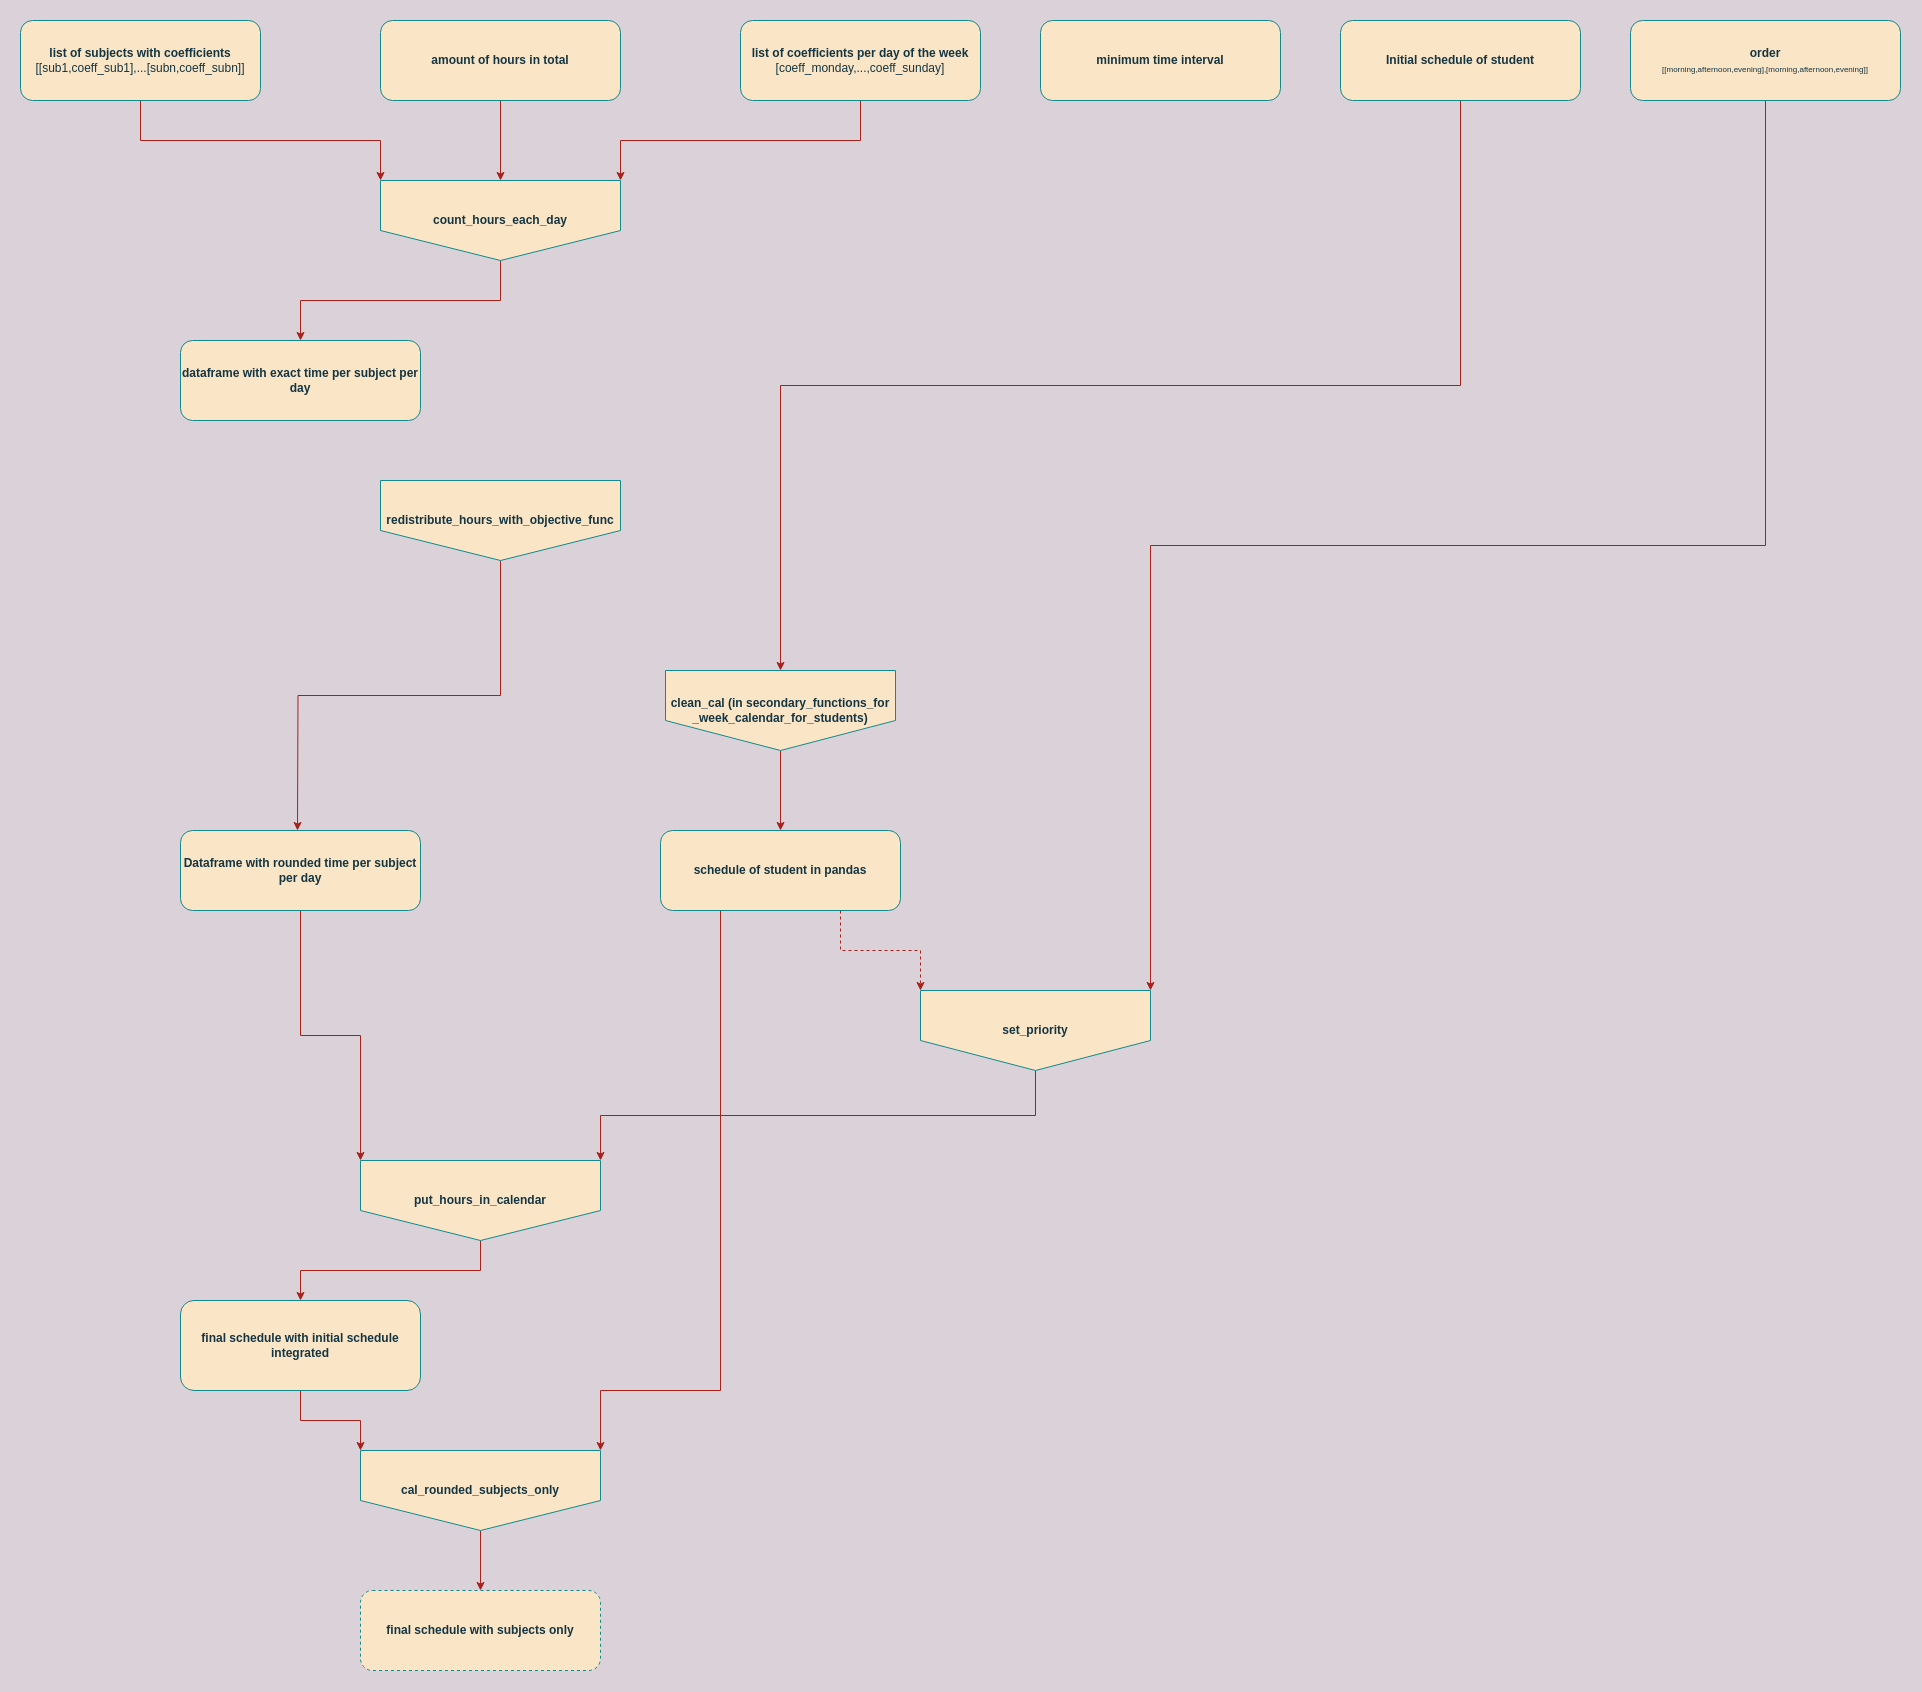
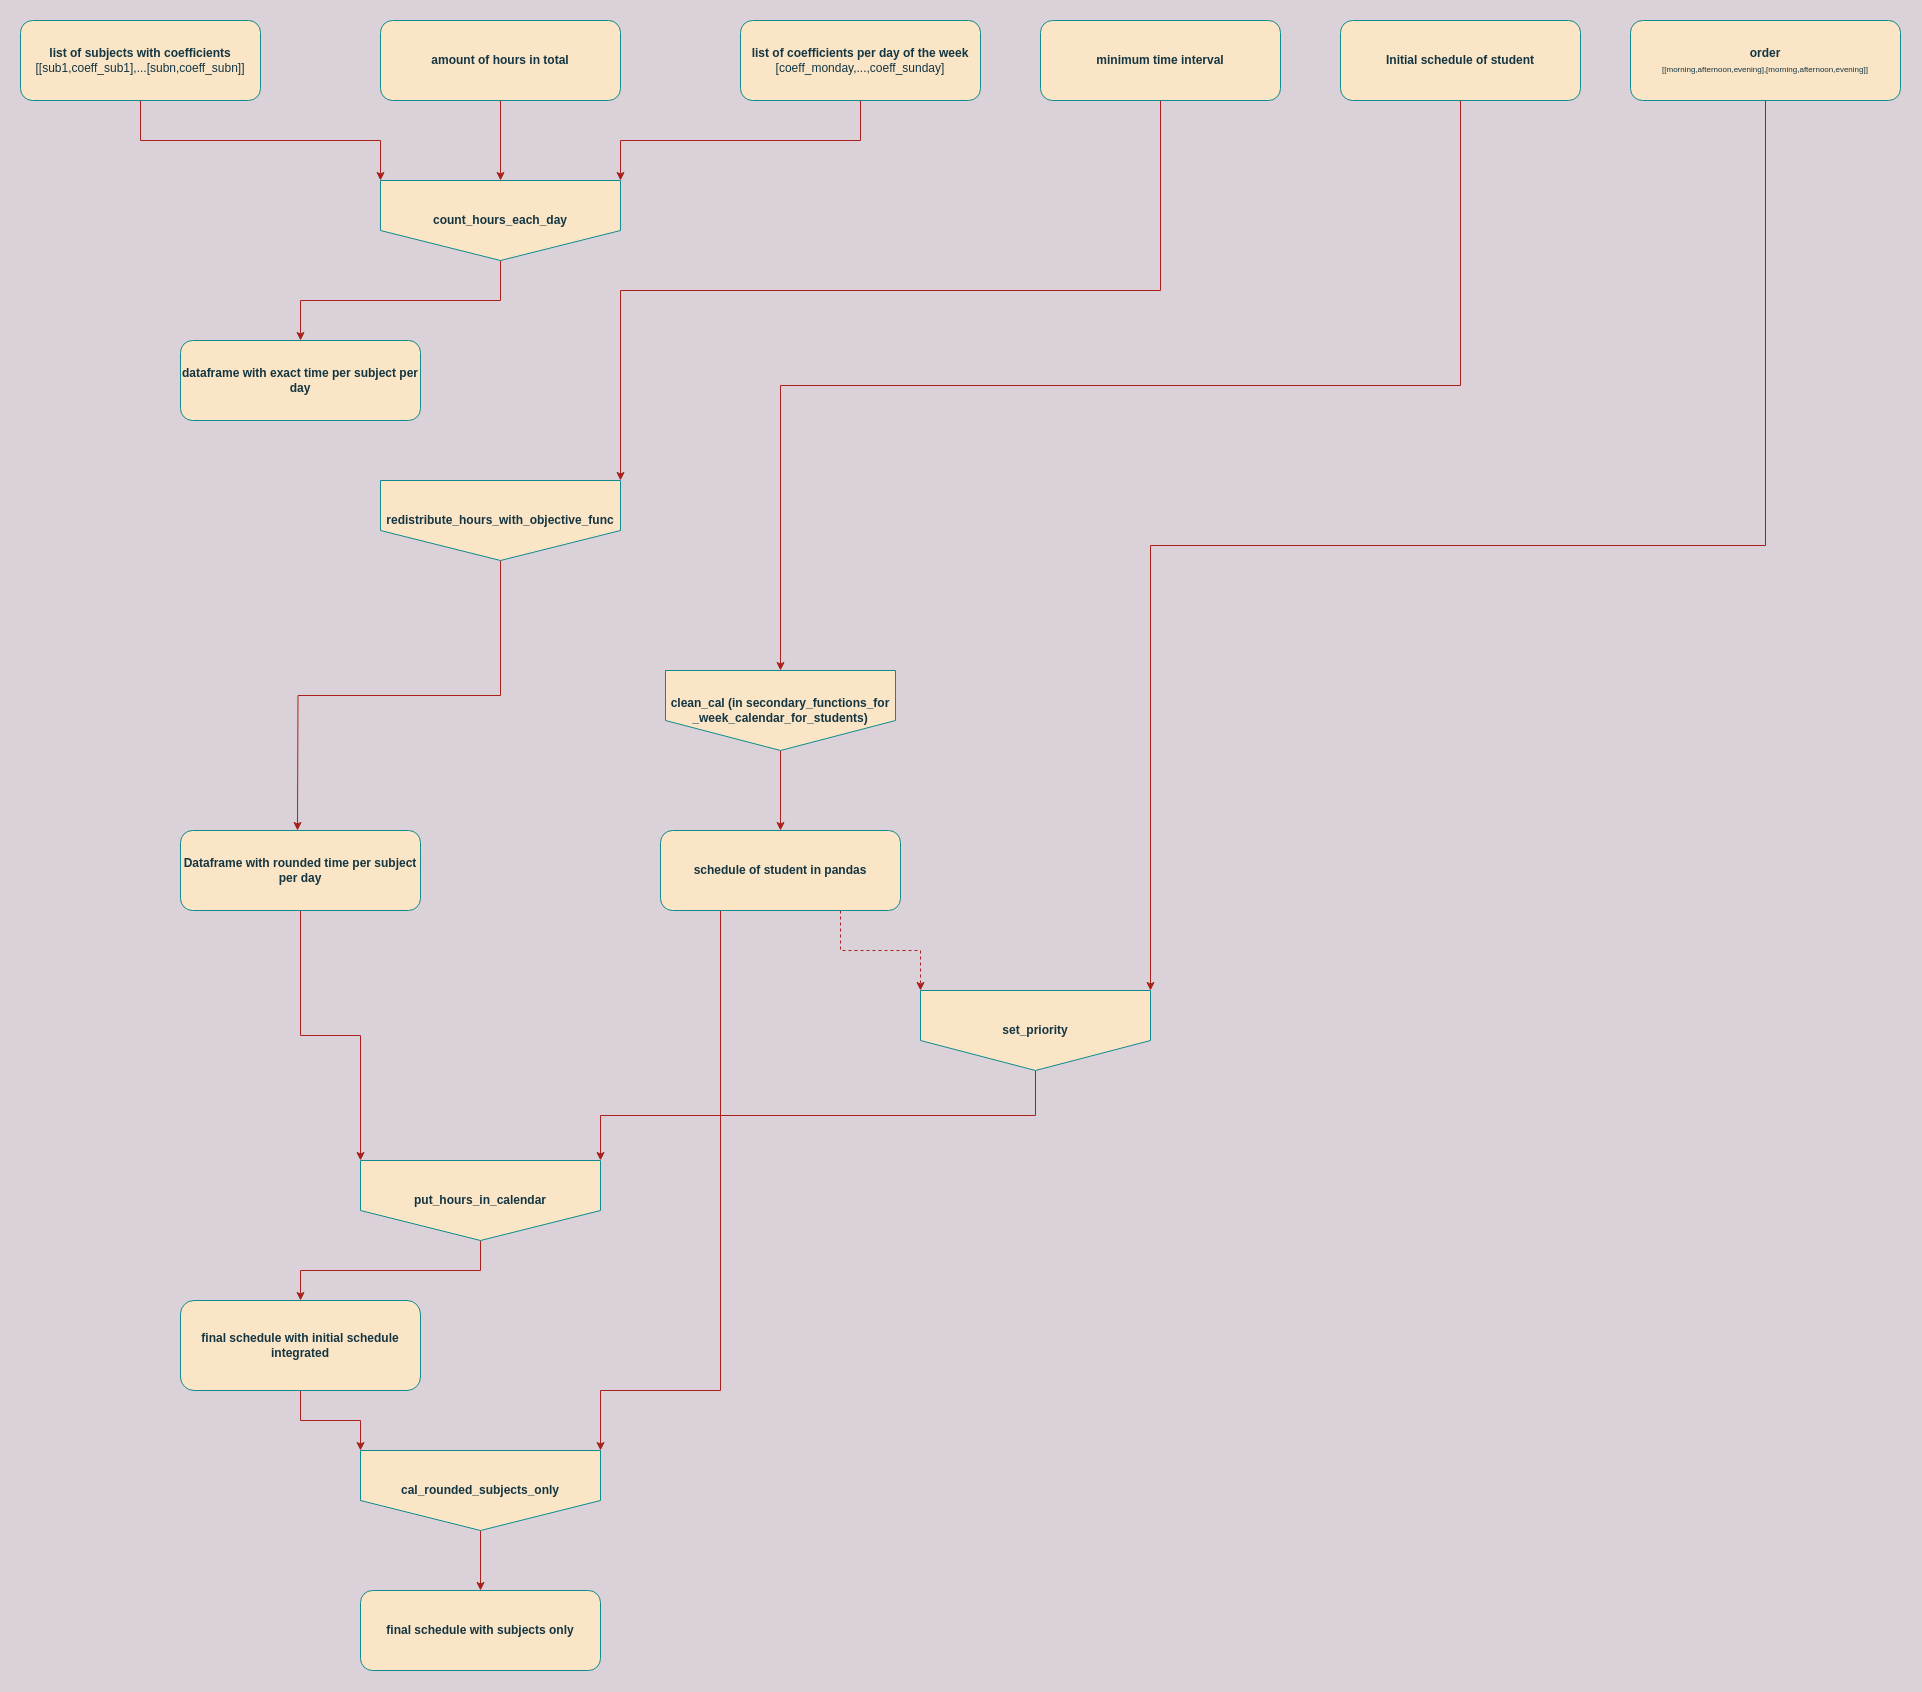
+ <mxCell id="14" style="edgeStyle=orthogonalEdgeStyle;rounded=0;orthogonalLoop=1;jettySize=auto;html=1;exitX=0.5;exitY=1;exitDx=0;exitDy=0;entryX=1;entryY=0;entryDx=0;entryDy=0;labelBackgroundColor=#DAD2D8;strokeColor=#A8201A;fontColor=#143642;" parent="1" source="15" target="19" edge="1"><mxGeometry relative="1" as="geometry" /></mxCell>
- <mxCell id="26" value="&lt;b&gt;final schedule with subjects only&lt;/b&gt;" style="rounded=1;whiteSpace=wrap;html=1;fillColor=#FAE5C7;strokeColor=#0F8B8D;fontColor=#143642;dashed=1;" parent="1" vertex="1"><mxGeometry x="360" y="1590" width="240" height="80" as="geometry" /></mxCell>
+ <mxCell id="26" value="&lt;b&gt;final schedule with subjects only&lt;/b&gt;" style="rounded=1;whiteSpace=wrap;html=1;fillColor=#FAE5C7;strokeColor=#0F8B8D;fontColor=#143642;" parent="1" vertex="1"><mxGeometry x="360" y="1590" width="240" height="80" as="geometry" /></mxCell>
